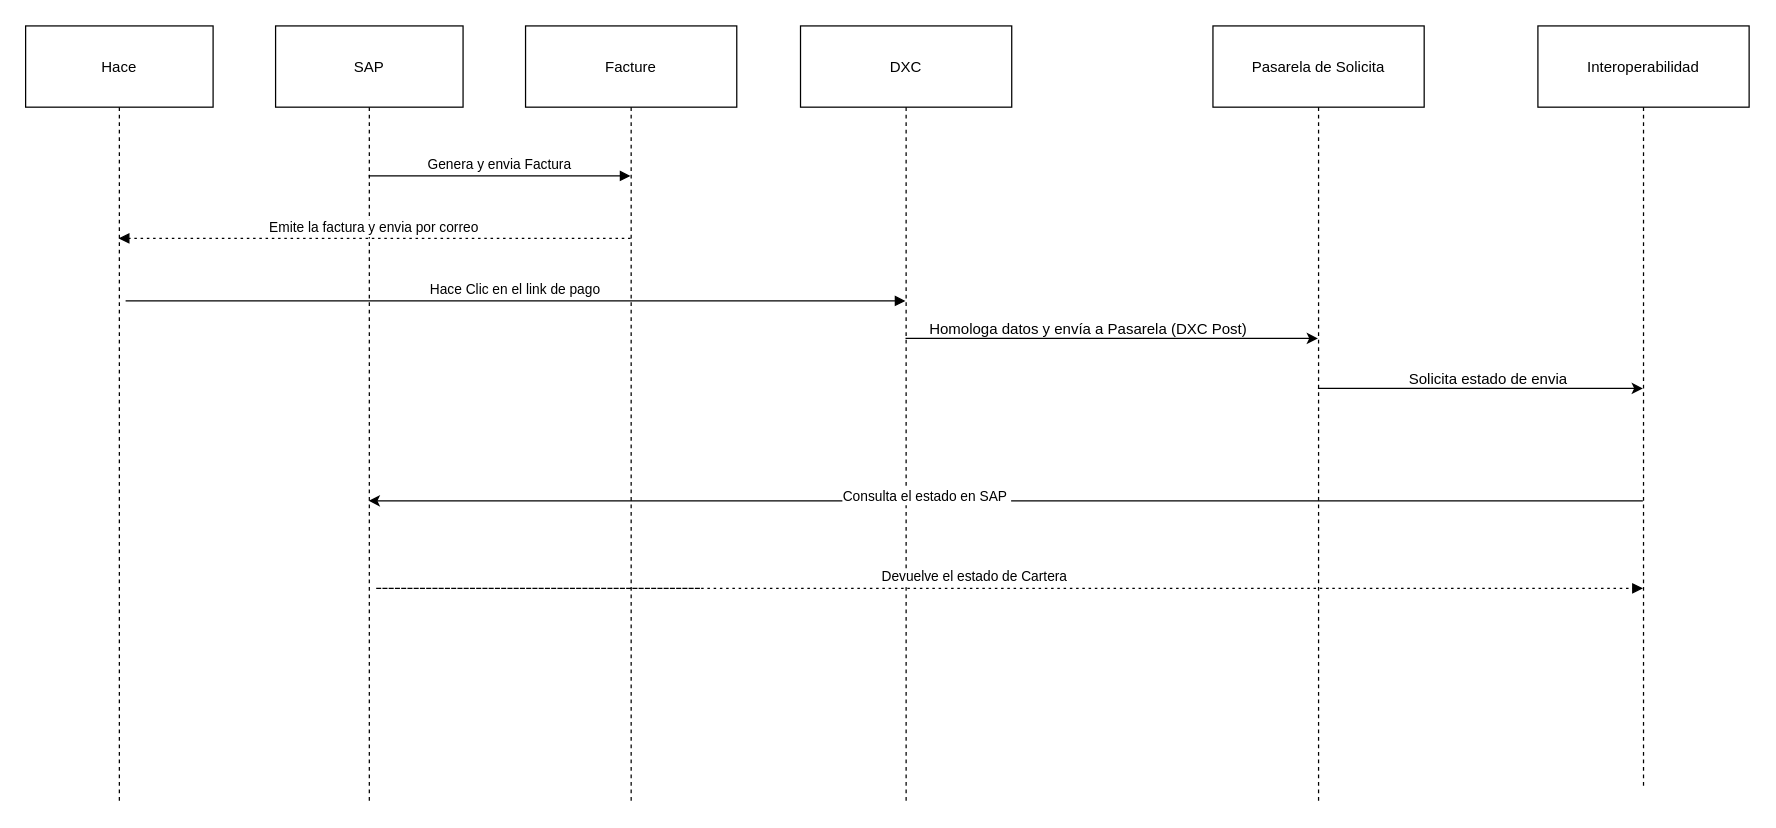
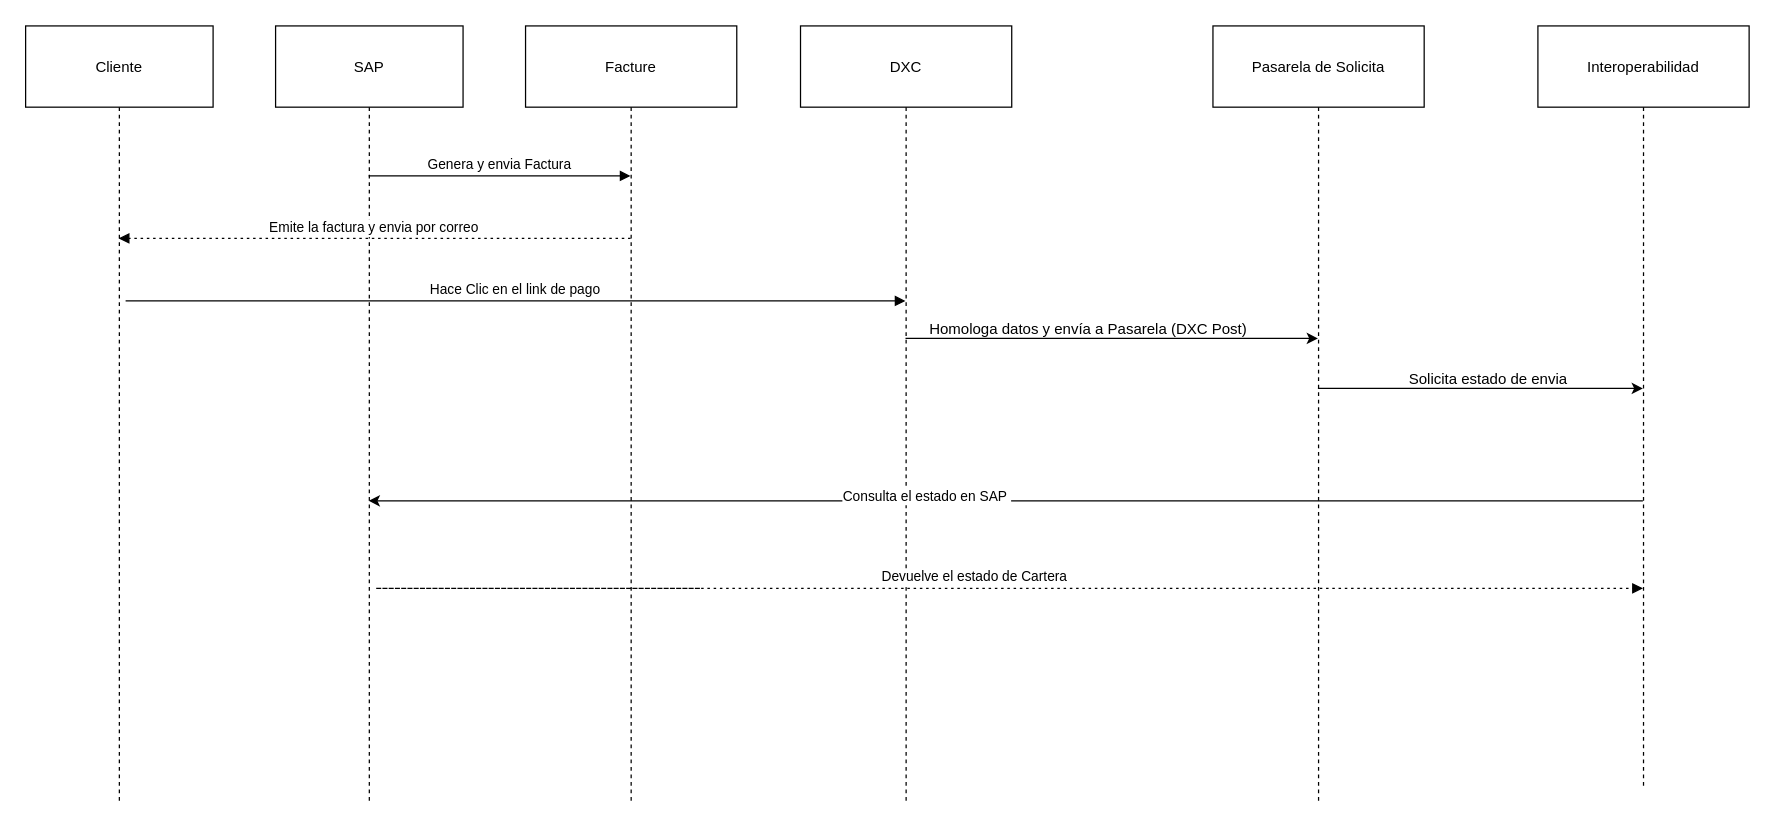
- <mxCell id="2" value="Hace" style="shape=umlLifeline;perimeter=lifelinePerimeter;whiteSpace=wrap;container=1;dropTarget=0;collapsible=0;recursiveResize=0;outlineConnect=0;portConstraint=eastwest;newEdgeStyle={&quot;edgeStyle&quot;:&quot;elbowEdgeStyle&quot;,&quot;elbow&quot;:&quot;vertical&quot;,&quot;curved&quot;:0,&quot;rounded&quot;:0};size=65;" parent="1" vertex="1"><mxGeometry width="150" height="620" as="geometry" x="20" y="20" /></mxCell>
+ <mxCell id="2" value="Cliente" style="shape=umlLifeline;perimeter=lifelinePerimeter;whiteSpace=wrap;container=1;dropTarget=0;collapsible=0;recursiveResize=0;outlineConnect=0;portConstraint=eastwest;newEdgeStyle={&quot;edgeStyle&quot;:&quot;elbowEdgeStyle&quot;,&quot;elbow&quot;:&quot;vertical&quot;,&quot;curved&quot;:0,&quot;rounded&quot;:0};size=65;" parent="1" vertex="1"><mxGeometry width="150" height="620" as="geometry" x="20" y="20" /></mxCell>
